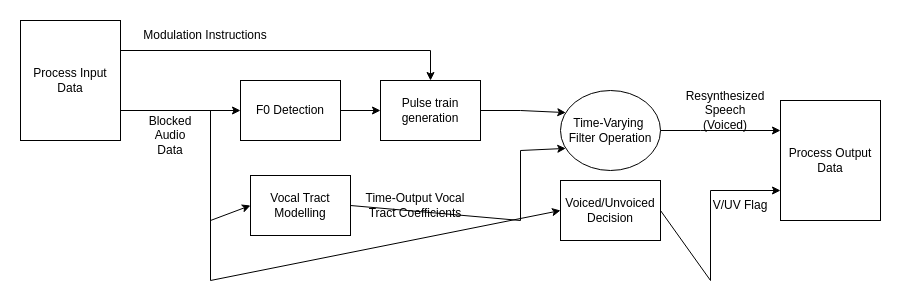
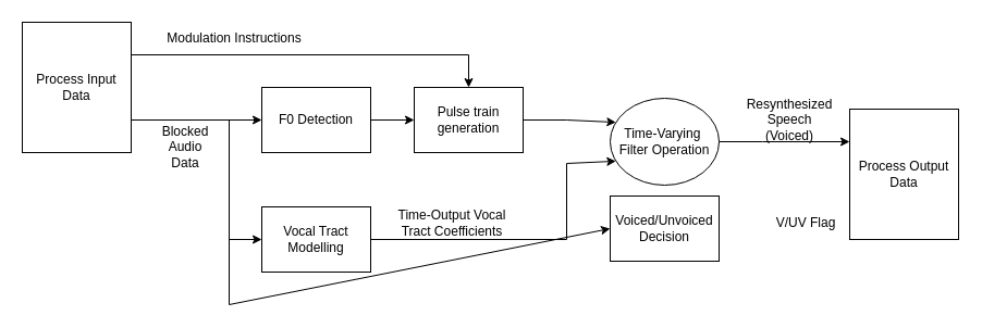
- <mxCell id="15" value="Modulation Instructions" style="text;html=1;align=center;verticalAlign=middle;whiteSpace=wrap;rounded=0;" vertex="1" parent="1"><mxGeometry x="140" y="20" width="130" height="30" as="geometry" /></mxCell>
+ <mxCell id="15" value="Modulation Instructions" style="text;html=1;align=center;verticalAlign=middle;whiteSpace=wrap;rounded=0;" vertex="1" parent="1"><mxGeometry x="150" y="20" width="130" height="30" as="geometry" /></mxCell>
- <mxCell id="9" value="Vocal Tract Modelling" style="rounded=0;whiteSpace=wrap;html=1;" vertex="1" parent="1"><mxGeometry x="250" y="175" width="100" height="60" as="geometry" /></mxCell>
+ <mxCell id="9" value="Vocal Tract Modelling" style="rounded=0;whiteSpace=wrap;html=1;" vertex="1" parent="1"><mxGeometry x="240" y="190" width="100" height="60" as="geometry" /></mxCell>
- <mxCell id="18" value="" style="endArrow=classic;html=1;rounded=0;exitX=1;exitY=0.5;exitDx=0;exitDy=0;entryX=0;entryY=0.75;entryDx=0;entryDy=0;" edge="1" parent="1" source="6" target="17"><mxGeometry width="50" height="50" relative="1" as="geometry"><mxPoint x="710" y="300" as="sourcePoint" /><mxPoint x="760" y="250" as="targetPoint" /><Array as="points"><mxPoint x="710" y="280" /><mxPoint x="710" y="190" /></Array></mxGeometry></mxCell>
